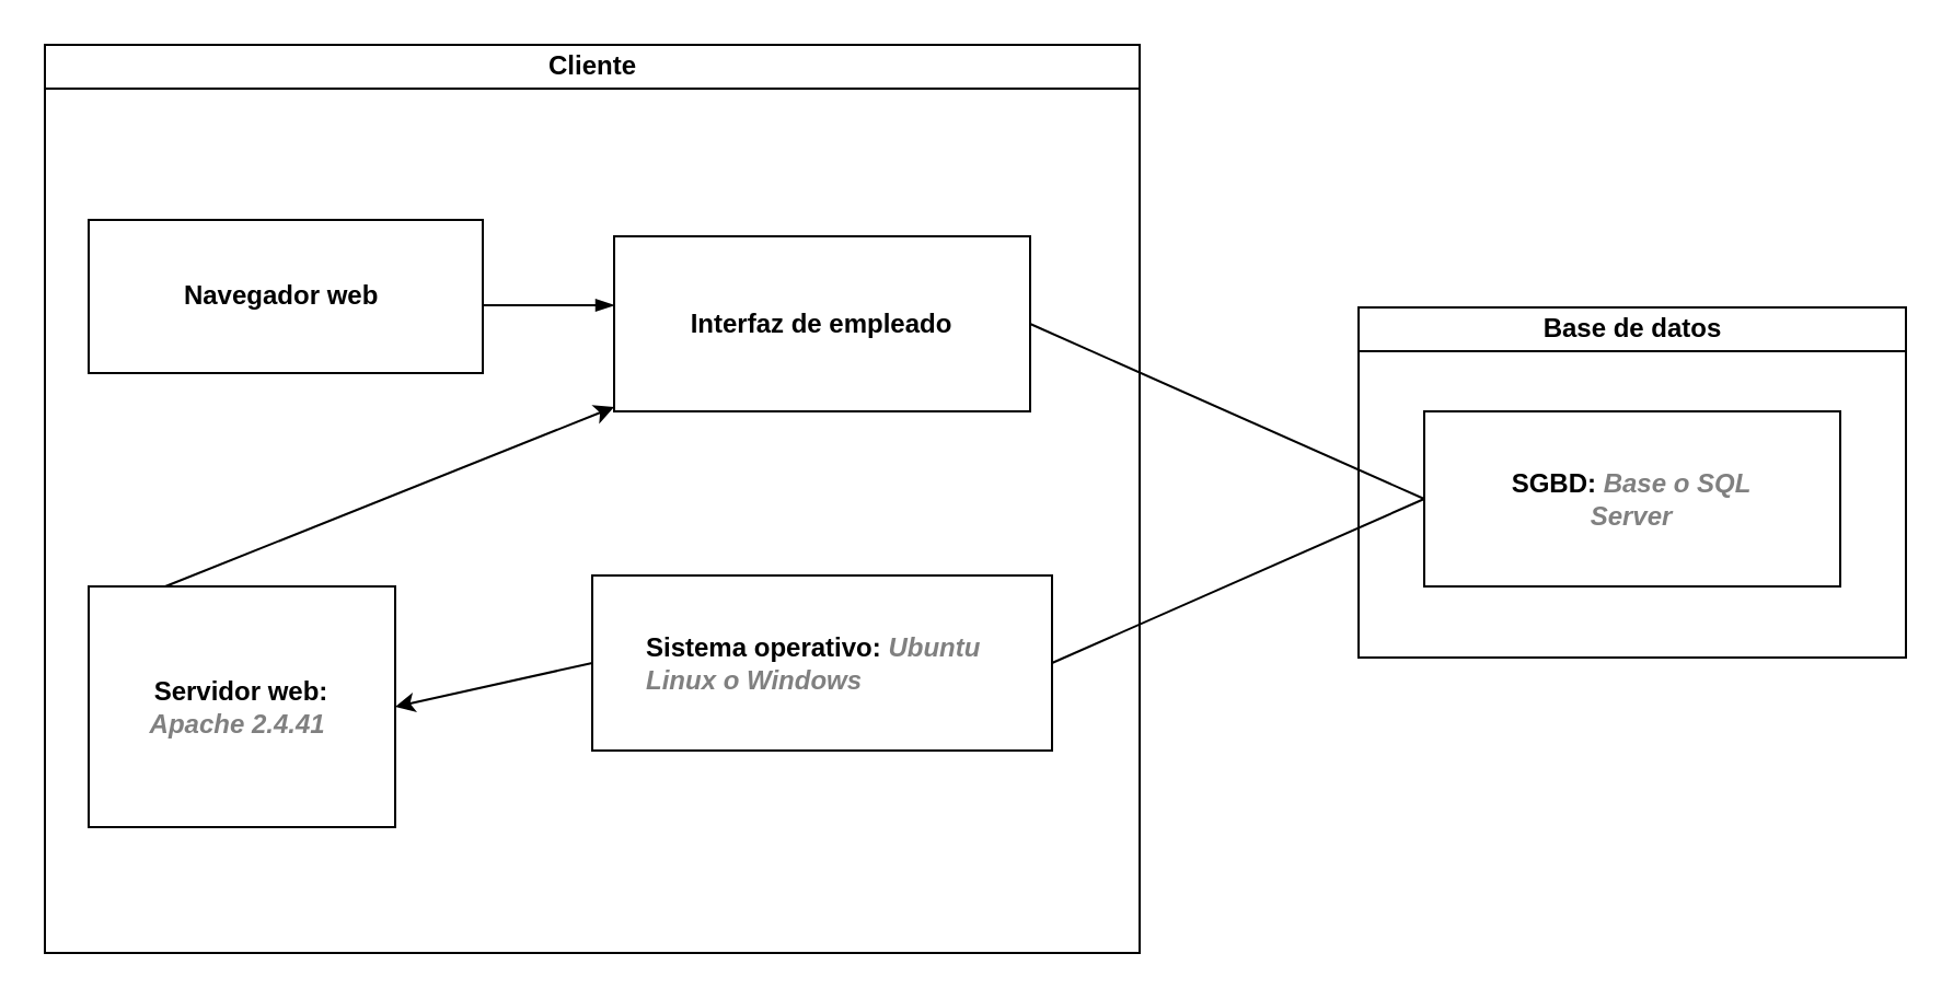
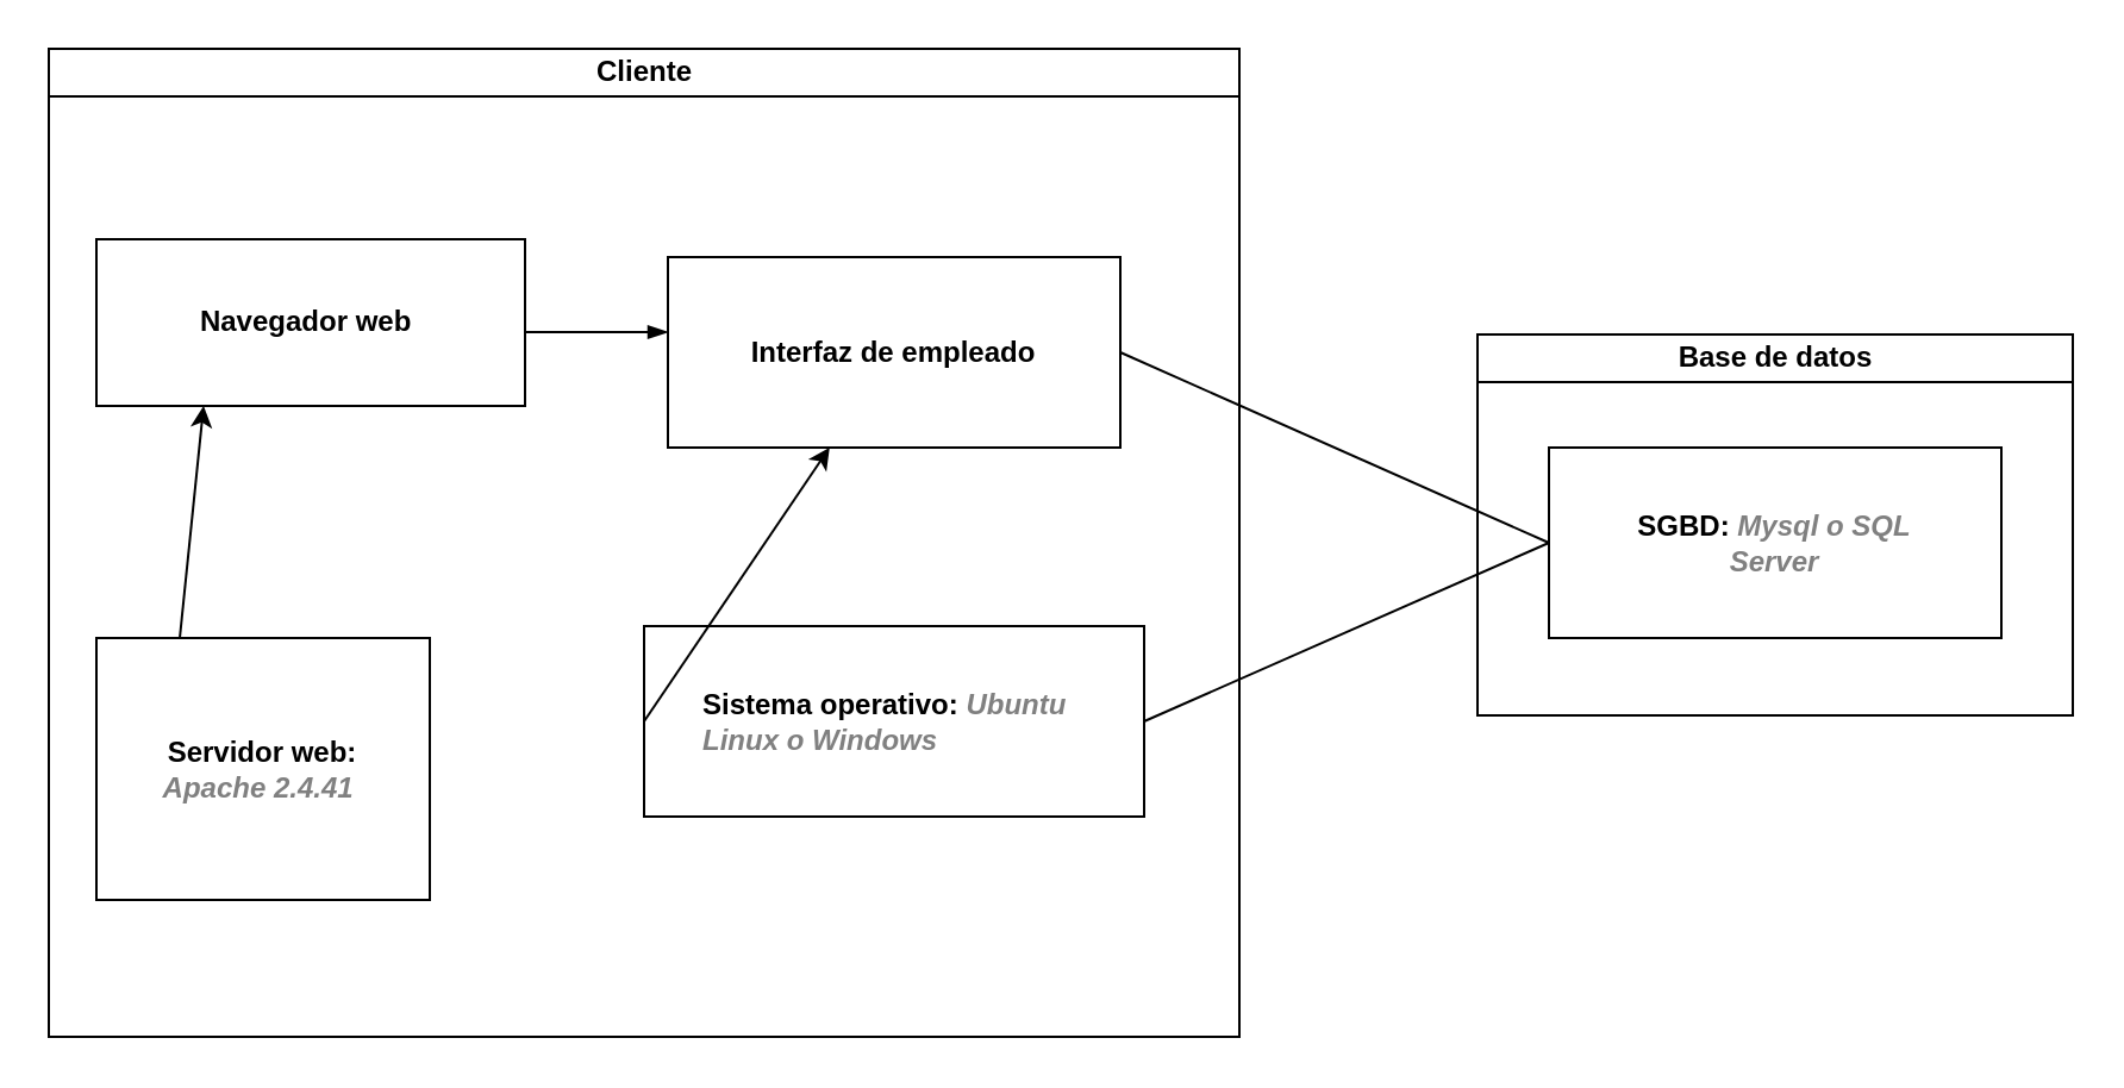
- <mxCell id="11" value="" style="endArrow=classic;html=1;rounded=0;exitX=0.25;exitY=0;exitDx=0;exitDy=0;" parent="4" source="8" target="7" edge="1"><mxGeometry width="50" height="50" relative="1" as="geometry"><mxPoint x="50" y="310" as="sourcePoint" /><mxPoint x="100" y="260" as="targetPoint" /></mxGeometry></mxCell>
+ <mxCell id="11" value="" style="endArrow=classic;html=1;rounded=0;exitX=0.25;exitY=0;exitDx=0;exitDy=0;entryX=0.25;entryY=1;entryDx=0;entryDy=0;" parent="4" source="8" target="5" edge="1"><mxGeometry width="50" height="50" relative="1" as="geometry"><mxPoint x="50" y="310" as="sourcePoint" /><mxPoint x="100" y="260" as="targetPoint" /></mxGeometry></mxCell>
- <mxCell id="3" value="SGBD: &lt;i style=&quot;&quot;&gt;&lt;font style=&quot;&quot; color=&quot;#808080&quot;&gt;Base o SQL Server&lt;/font&gt;&lt;/i&gt;" style="label;whiteSpace=wrap;html=1;rounded=0;glass=0;treeFolding=1;treeMoving=1;spacingLeft=0;spacing=25;align=center;" vertex="1" parent="2"><mxGeometry x="30" y="47.5" width="190" height="80" as="geometry" /></mxCell>
+ <mxCell id="3" value="SGBD: &lt;i style=&quot;&quot;&gt;&lt;font style=&quot;&quot; color=&quot;#808080&quot;&gt;Mysql o SQL Server&lt;/font&gt;&lt;/i&gt;" style="label;whiteSpace=wrap;html=1;rounded=0;glass=0;treeFolding=1;treeMoving=1;spacingLeft=0;spacing=25;align=center;" vertex="1" parent="2"><mxGeometry x="30" y="47.5" width="190" height="80" as="geometry" /></mxCell>
- <mxCell id="10" value="" style="endArrow=classic;html=1;rounded=0;exitX=0;exitY=0.5;exitDx=0;exitDy=0;entryX=1;entryY=0.5;entryDx=0;entryDy=0;" parent="4" source="9" target="8" edge="1"><mxGeometry width="50" height="50" relative="1" as="geometry"><mxPoint x="210" y="395" as="sourcePoint" /><mxPoint x="260" y="345" as="targetPoint" /></mxGeometry></mxCell>
+ <mxCell id="10" value="" style="endArrow=classic;html=1;rounded=0;exitX=0;exitY=0.5;exitDx=0;exitDy=0;" parent="4" source="9" target="7" edge="1"><mxGeometry width="50" height="50" relative="1" as="geometry"><mxPoint x="210" y="395" as="sourcePoint" /><mxPoint x="260" y="345" as="targetPoint" /></mxGeometry></mxCell>
